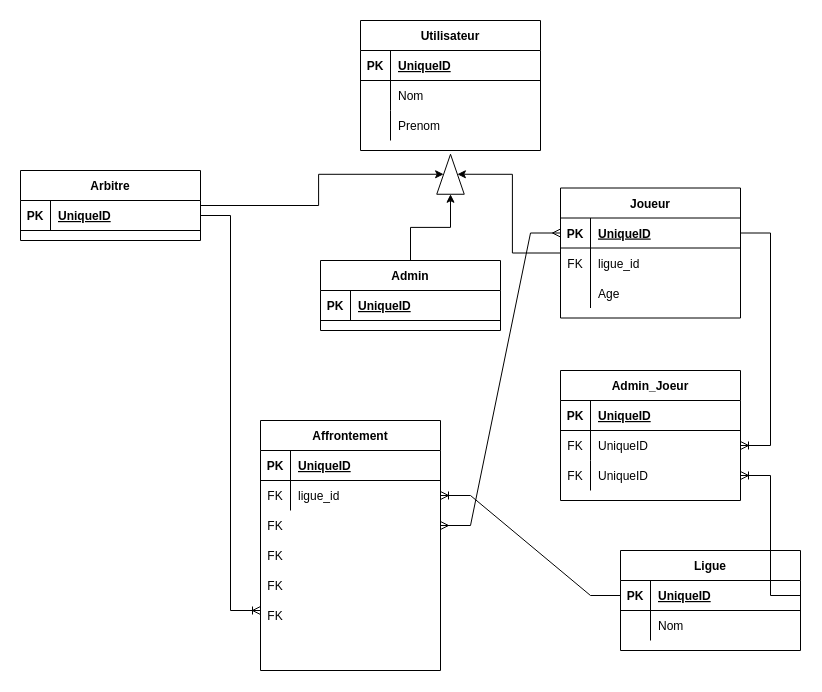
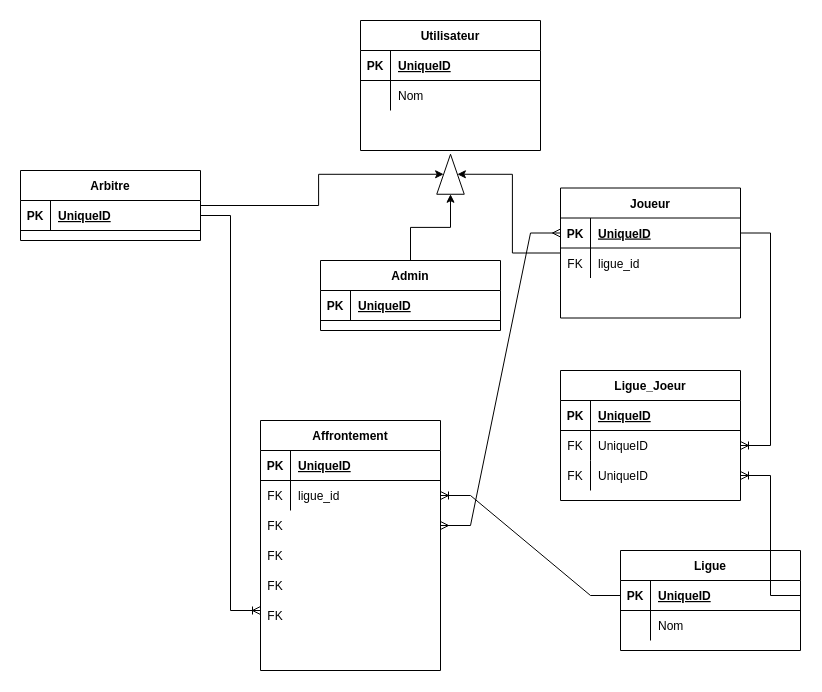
- <mxCell id="71" value="Prenom" style="shape=partialRectangle;connectable=0;fillColor=none;top=0;left=0;bottom=0;right=0;align=left;spacingLeft=6;overflow=hidden;" vertex="1" parent="69"><mxGeometry x="30" width="150" height="30" as="geometry"><mxRectangle width="150" height="30" as="alternateBounds" /></mxGeometry></mxCell>
- <mxCell id="29" value="Age" style="shape=partialRectangle;connectable=0;fillColor=none;top=0;left=0;bottom=0;right=0;align=left;spacingLeft=6;overflow=hidden;" vertex="1" parent="27"><mxGeometry x="30" width="150" height="30" as="geometry"><mxRectangle width="150" height="30" as="alternateBounds" /></mxGeometry></mxCell>
- <mxCell id="49" value="Admin_Joeur" style="shape=table;startSize=30;container=1;collapsible=1;childLayout=tableLayout;fixedRows=1;rowLines=0;fontStyle=1;align=center;resizeLast=1;" vertex="1" parent="1"><mxGeometry x="560" y="370" width="180" height="130" as="geometry" /></mxCell>
+ <mxCell id="49" value="Ligue_Joeur" style="shape=table;startSize=30;container=1;collapsible=1;childLayout=tableLayout;fixedRows=1;rowLines=0;fontStyle=1;align=center;resizeLast=1;" vertex="1" parent="1"><mxGeometry x="560" y="370" width="180" height="130" as="geometry" /></mxCell>
